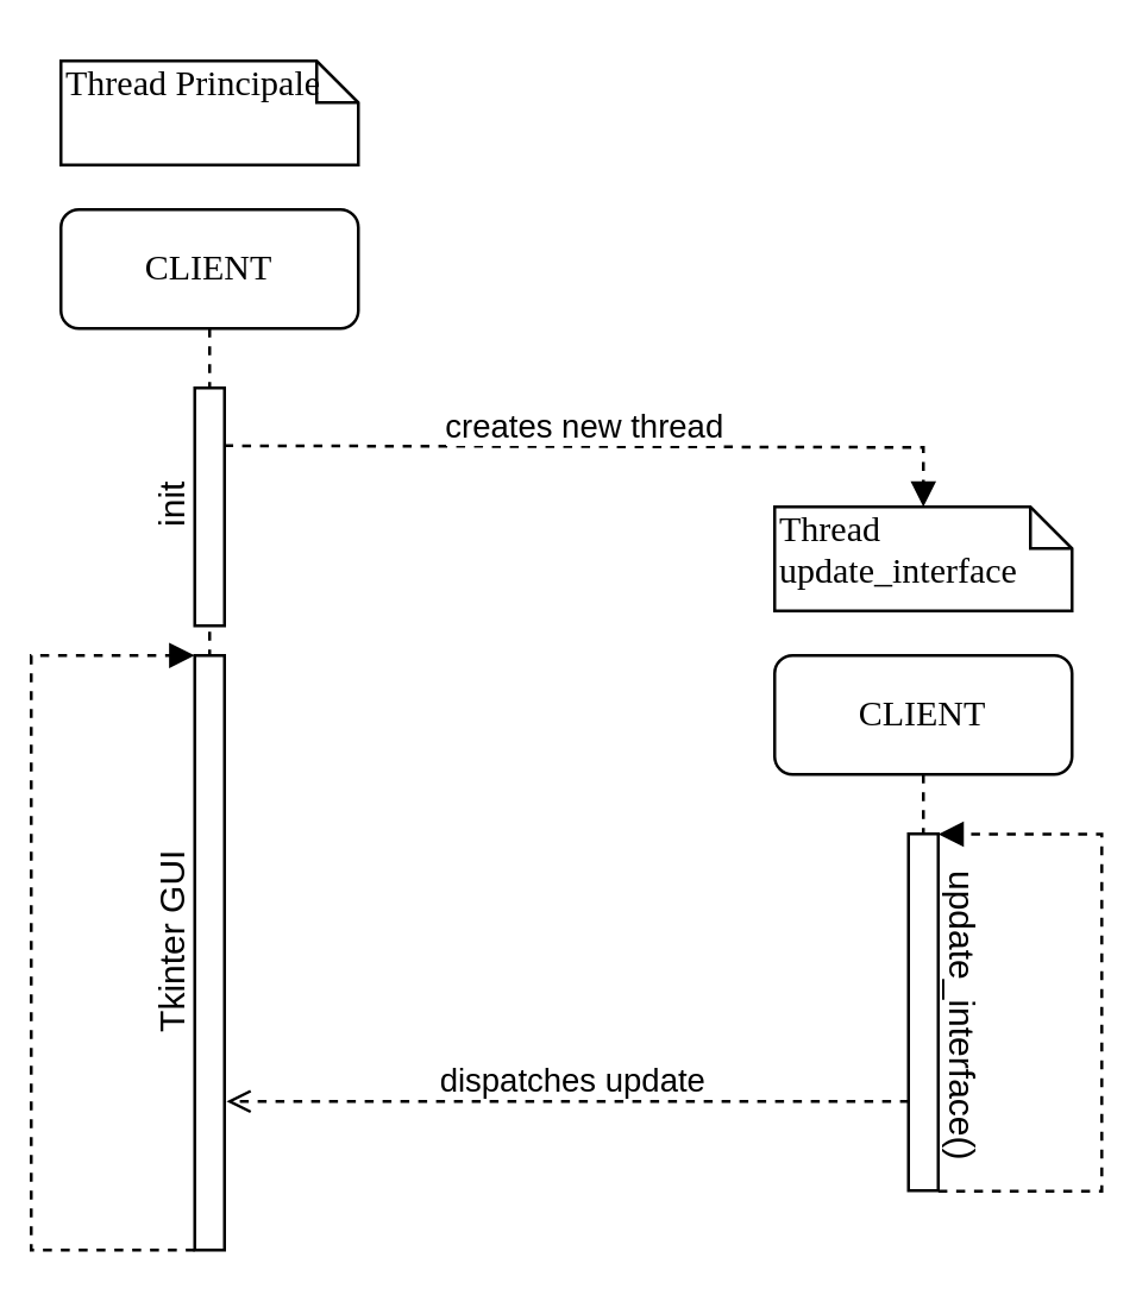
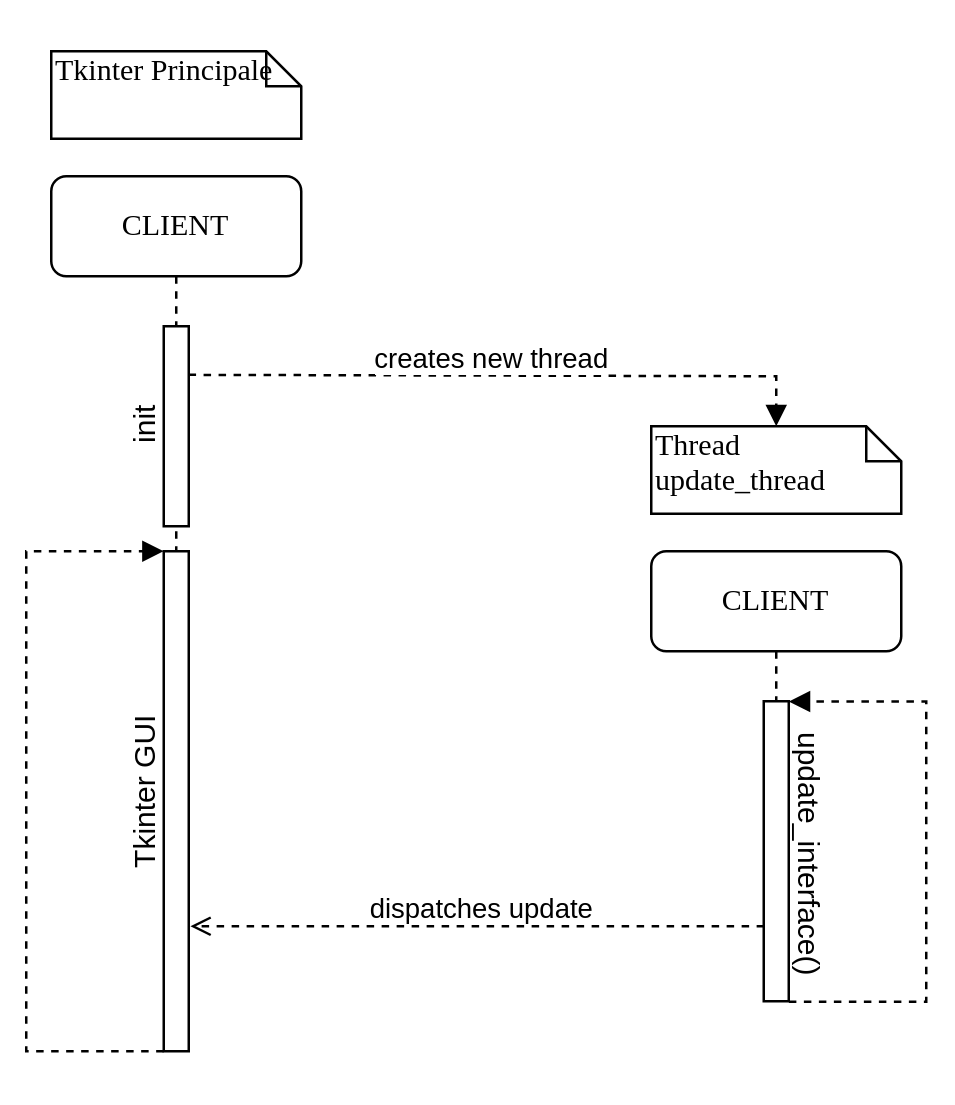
- <mxCell id="4" value="Thread Principale" style="shape=note;whiteSpace=wrap;html=1;size=14;verticalAlign=top;align=left;spacingTop=-6;rounded=0;shadow=0;comic=0;labelBackgroundColor=none;strokeWidth=1;fontFamily=Verdana;fontSize=12" parent="1" vertex="1"><mxGeometry x="20" y="20" width="100" height="35" as="geometry" /></mxCell>
+ <mxCell id="4" value="Tkinter Principale" style="shape=note;whiteSpace=wrap;html=1;size=14;verticalAlign=top;align=left;spacingTop=-6;rounded=0;shadow=0;comic=0;labelBackgroundColor=none;strokeWidth=1;fontFamily=Verdana;fontSize=12" parent="1" vertex="1"><mxGeometry x="20" y="20" width="100" height="35" as="geometry" /></mxCell>
- <mxCell id="15" value="Thread update_interface" style="shape=note;whiteSpace=wrap;html=1;size=14;verticalAlign=top;align=left;spacingTop=-6;rounded=0;shadow=0;comic=0;labelBackgroundColor=none;strokeWidth=1;fontFamily=Verdana;fontSize=12" parent="1" vertex="1"><mxGeometry x="260" y="170" width="100" height="35" as="geometry" /></mxCell>
+ <mxCell id="15" value="Thread update_thread" style="shape=note;whiteSpace=wrap;html=1;size=14;verticalAlign=top;align=left;spacingTop=-6;rounded=0;shadow=0;comic=0;labelBackgroundColor=none;strokeWidth=1;fontFamily=Verdana;fontSize=12" parent="1" vertex="1"><mxGeometry x="260" y="170" width="100" height="35" as="geometry" /></mxCell>
